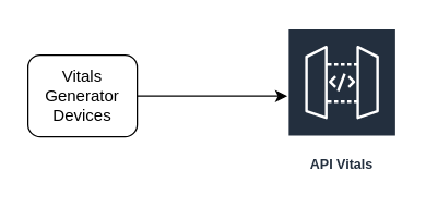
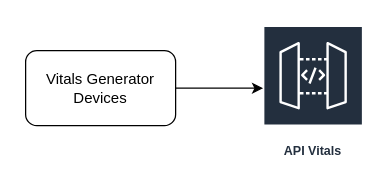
- <mxCell id="3" value="Vitals Generator Devices" style="rounded=1;whiteSpace=wrap;html=1;" vertex="1" parent="1"><mxGeometry x="20" y="40" width="80" height="60" as="geometry" /></mxCell>
+ <mxCell id="3" value="Vitals Generator Devices" style="rounded=1;whiteSpace=wrap;html=1;" vertex="1" parent="1"><mxGeometry x="20" y="40" width="120" height="60" as="geometry" /></mxCell>
